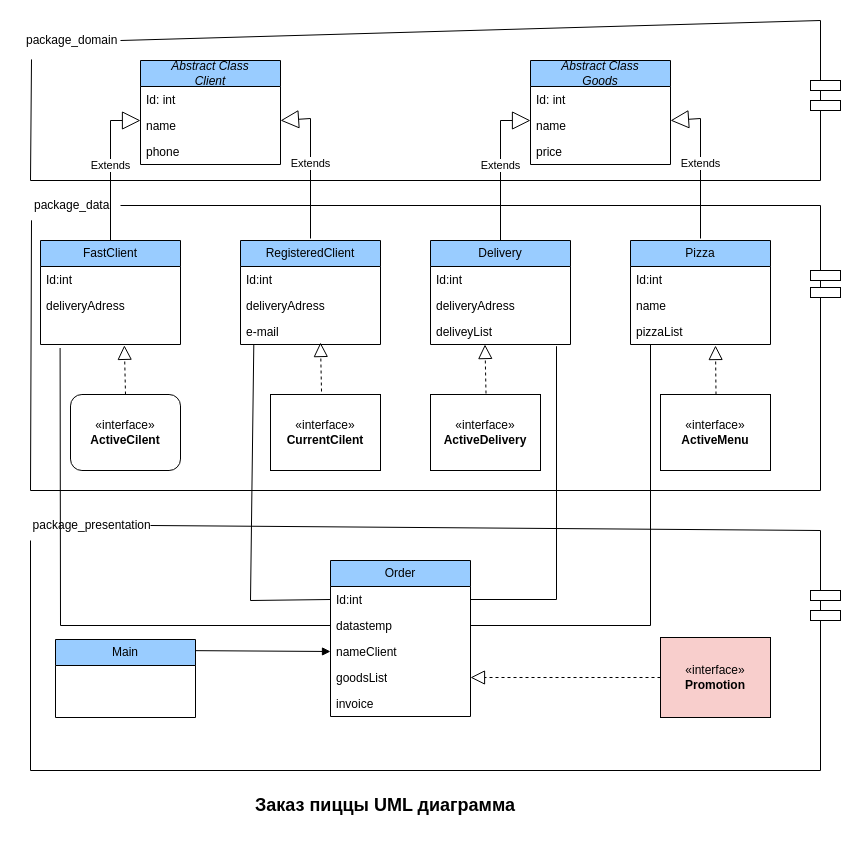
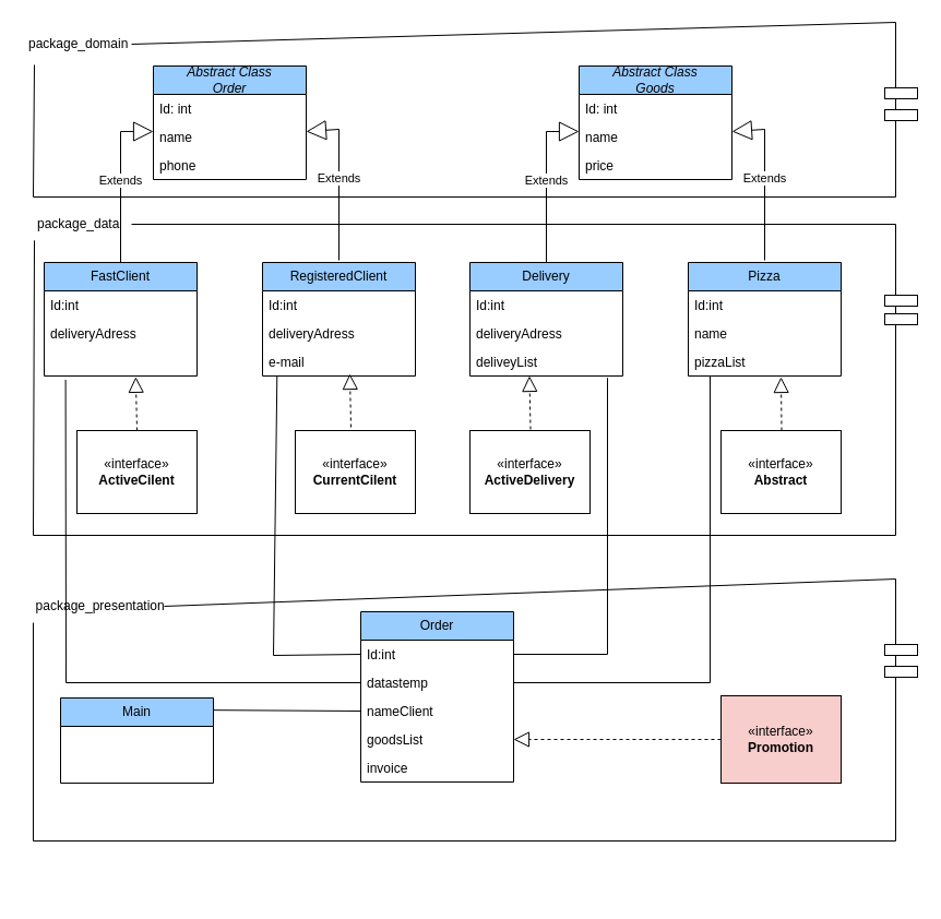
- <mxCell id="2" value="&lt;i&gt;Abstract Class&lt;br&gt;Client&lt;br&gt;&lt;/i&gt;" style="swimlane;fontStyle=0;childLayout=stackLayout;horizontal=1;startSize=26;fillColor=#99CCFF;horizontalStack=0;resizeParent=1;resizeParentMax=0;resizeLast=0;collapsible=1;marginBottom=0;whiteSpace=wrap;html=1;movable=1;resizable=1;rotatable=1;deletable=1;editable=1;locked=0;connectable=1;" parent="1" vertex="1"><mxGeometry x="140" y="60" width="140" height="104" as="geometry" /></mxCell>
+ <mxCell id="2" value="&lt;i&gt;Abstract Class&lt;br&gt;Order&lt;br&gt;&lt;/i&gt;" style="swimlane;fontStyle=0;childLayout=stackLayout;horizontal=1;startSize=26;fillColor=#99CCFF;horizontalStack=0;resizeParent=1;resizeParentMax=0;resizeLast=0;collapsible=1;marginBottom=0;whiteSpace=wrap;html=1;movable=1;resizable=1;rotatable=1;deletable=1;editable=1;locked=0;connectable=1;" parent="1" vertex="1"><mxGeometry x="140" y="60" width="140" height="104" as="geometry" /></mxCell>
- <mxCell id="24" value="«interface»&lt;br&gt;&lt;b&gt;ActiveCilent&lt;/b&gt;" style="html=1;whiteSpace=wrap;rounded=1;" parent="1" vertex="1"><mxGeometry x="70" y="394" width="110" height="76" as="geometry" /></mxCell>
+ <mxCell id="24" value="«interface»&lt;br&gt;&lt;b&gt;ActiveCilent&lt;/b&gt;" style="html=1;whiteSpace=wrap;" parent="1" vertex="1"><mxGeometry x="70" y="394" width="110" height="76" as="geometry" /></mxCell>
- <mxCell id="26" value="«interface»&lt;br&gt;&lt;b&gt;ActiveMenu&lt;/b&gt;" style="html=1;whiteSpace=wrap;" parent="1" vertex="1"><mxGeometry x="660" y="394" width="110" height="76" as="geometry" /></mxCell>
+ <mxCell id="26" value="«interface»&lt;br&gt;&lt;b&gt;Abstract&lt;/b&gt;" style="html=1;whiteSpace=wrap;" parent="1" vertex="1"><mxGeometry x="660" y="394" width="110" height="76" as="geometry" /></mxCell>
- <mxCell id="27" value="&amp;nbsp;package_presentation" style="text;html=1;strokeColor=none;fillColor=none;align=center;verticalAlign=middle;whiteSpace=wrap;rounded=0;" parent="1" vertex="1"><mxGeometry x="30" y="510" width="120" height="30" as="geometry" /></mxCell>
+ <mxCell id="27" value="&amp;nbsp;package_presentation" style="text;html=1;strokeColor=none;fillColor=none;align=center;verticalAlign=middle;whiteSpace=wrap;rounded=0;" parent="1" vertex="1"><mxGeometry x="30" y="540" width="120" height="30" as="geometry" /></mxCell>
- <mxCell id="56" value="" style="endArrow=block;html=1;rounded=0;exitX=1.002;exitY=0.143;exitDx=0;exitDy=0;exitPerimeter=0;entryX=0;entryY=0.5;entryDx=0;entryDy=0;" parent="1" source="36" target="31" edge="1"><mxGeometry width="50" height="50" relative="1" as="geometry"><mxPoint x="540" y="700" as="sourcePoint" /><mxPoint x="590" y="650" as="targetPoint" /></mxGeometry></mxCell>
+ <mxCell id="56" value="" style="endArrow=none;html=1;rounded=0;exitX=1.002;exitY=0.143;exitDx=0;exitDy=0;exitPerimeter=0;entryX=0;entryY=0.5;entryDx=0;entryDy=0;" parent="1" source="36" target="31" edge="1"><mxGeometry width="50" height="50" relative="1" as="geometry"><mxPoint x="540" y="700" as="sourcePoint" /><mxPoint x="590" y="650" as="targetPoint" /></mxGeometry></mxCell>
- <mxCell id="67" value="&lt;b&gt;&lt;font style=&quot;font-size: 18px;&quot;&gt;Заказ пиццы UML диаграмма&lt;/font&gt;&lt;/b&gt;" style="text;html=1;strokeColor=none;fillColor=none;align=center;verticalAlign=middle;whiteSpace=wrap;rounded=0;" parent="1" vertex="1"><mxGeometry x="210" y="790" width="350" height="30" as="geometry" /></mxCell>
